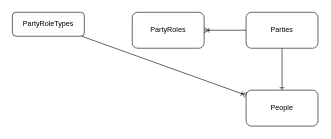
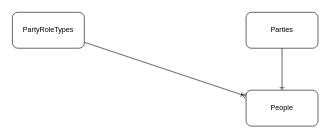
- <mxCell id="7" value="PartyRoleTypes" style="rounded=1;whiteSpace=wrap;html=1;" vertex="1" parent="1"><mxGeometry x="20" y="20" width="120" height="40" as="geometry" /></mxCell>
+ <mxCell id="7" value="PartyRoleTypes" style="rounded=1;whiteSpace=wrap;html=1;" vertex="1" parent="1"><mxGeometry x="20" y="20" width="120" height="60" as="geometry" /></mxCell>
- <mxCell id="5" value="PartyRoles" style="rounded=1;whiteSpace=wrap;html=1;" vertex="1" parent="1"><mxGeometry x="220" y="20" width="120" height="60" as="geometry" /></mxCell>
- <mxCell id="6" value="" style="fontSize=12;html=1;endArrow=ERoneToMany;rounded=0;" edge="1" parent="1" source="2" target="5"><mxGeometry width="100" height="100" relative="1" as="geometry"><mxPoint x="490" y="60" as="sourcePoint" /><mxPoint x="590" y="-40" as="targetPoint" /></mxGeometry></mxCell>
